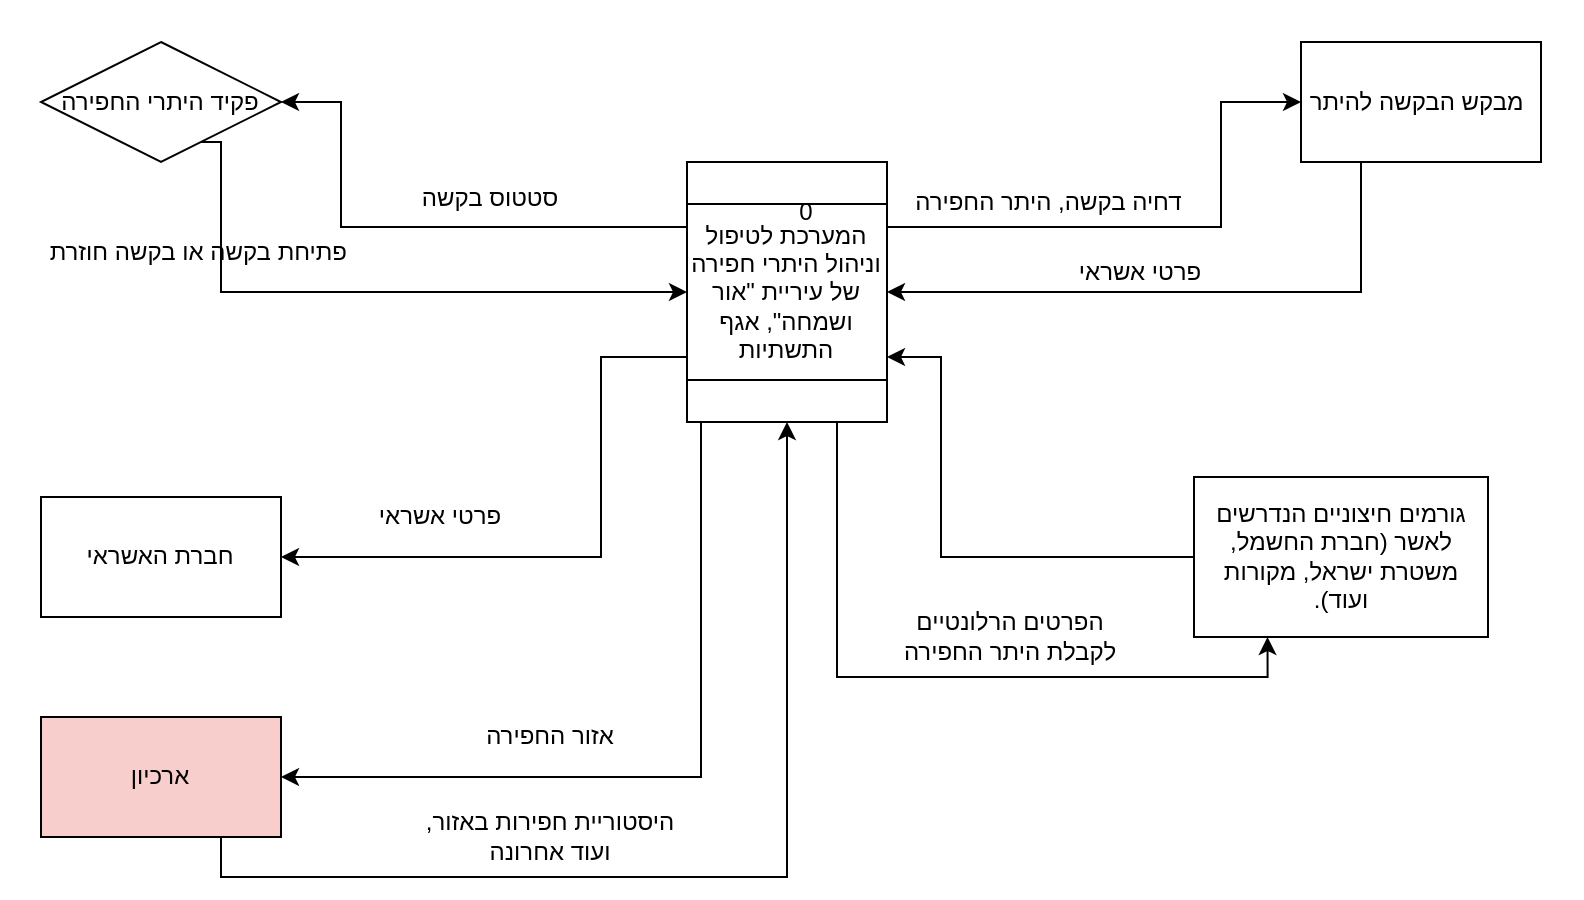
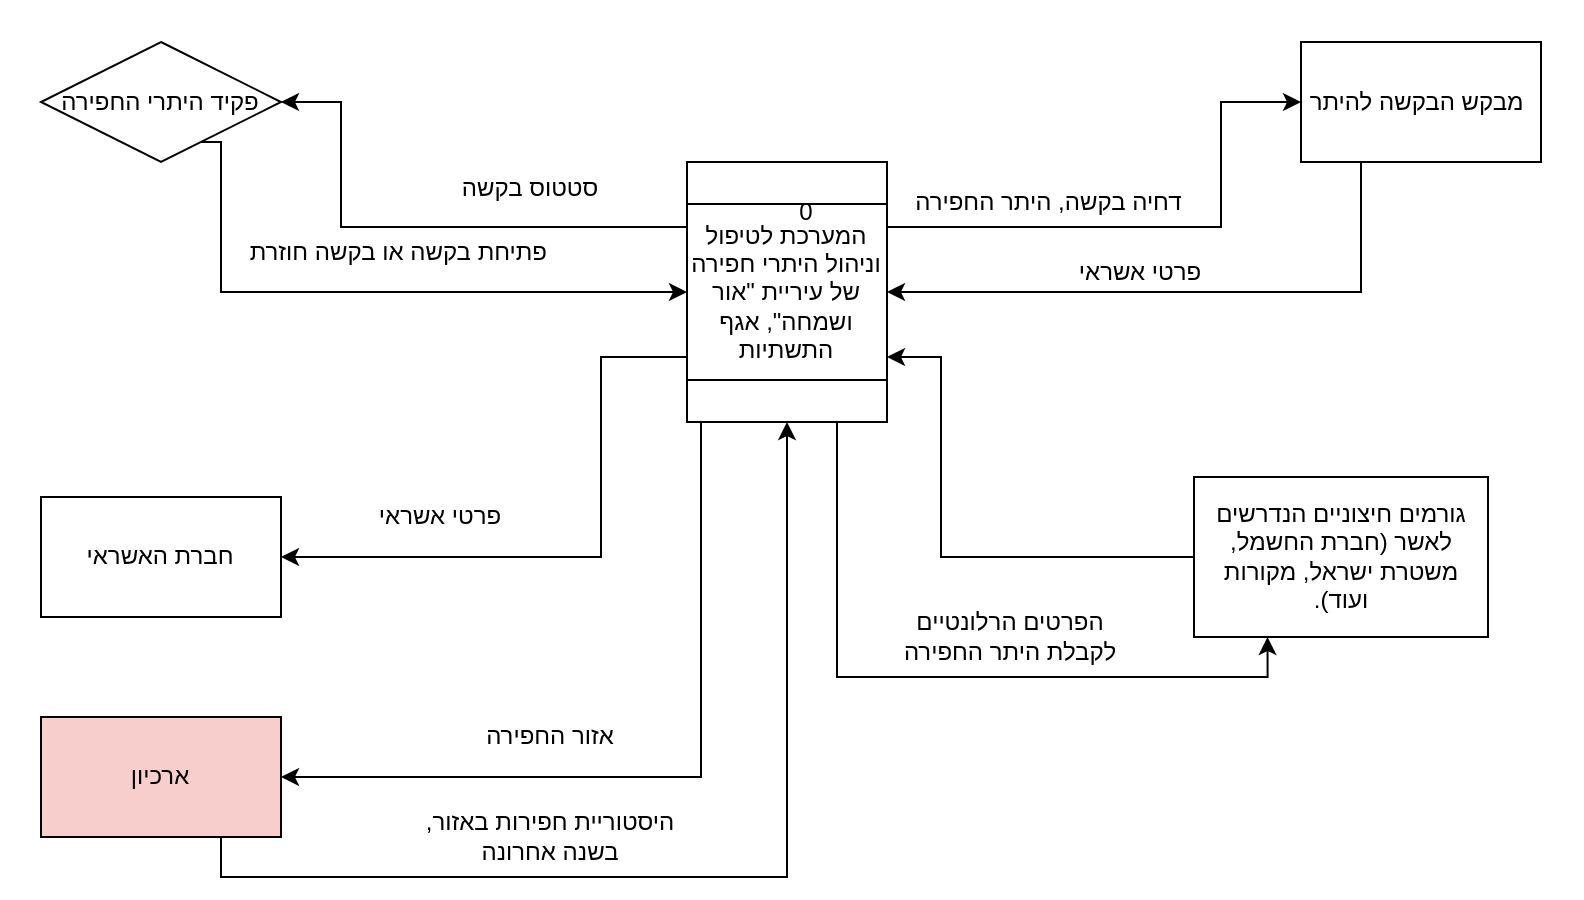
- <mxCell id="26" value="סטטוס בקשה" style="text;html=1;strokeColor=none;fillColor=none;align=center;verticalAlign=middle;whiteSpace=wrap;rounded=0;" vertex="1" parent="1"><mxGeometry x="180" y="89" width="130" height="20" as="geometry" /></mxCell>
+ <mxCell id="26" value="סטטוס בקשה" style="text;html=1;strokeColor=none;fillColor=none;align=center;verticalAlign=middle;whiteSpace=wrap;rounded=0;" vertex="1" parent="1"><mxGeometry x="200" y="84" width="130" height="20" as="geometry" /></mxCell>
- <mxCell id="15" value="&amp;nbsp;פתיחת בקשה או בקשה חוזרת" style="text;html=1;strokeColor=none;fillColor=none;align=center;verticalAlign=middle;whiteSpace=wrap;rounded=0;" vertex="1" parent="1"><mxGeometry x="20" y="116" width="155" height="20" as="geometry" /></mxCell>
+ <mxCell id="15" value="&amp;nbsp;פתיחת בקשה או בקשה חוזרת" style="text;html=1;strokeColor=none;fillColor=none;align=center;verticalAlign=middle;whiteSpace=wrap;rounded=0;" vertex="1" parent="1"><mxGeometry x="120" y="116" width="155" height="20" as="geometry" /></mxCell>
- <mxCell id="22" value=",היסטוריית חפירות באזור ועוד אחרונה" style="text;html=1;strokeColor=none;fillColor=none;align=center;verticalAlign=middle;whiteSpace=wrap;rounded=0;" vertex="1" parent="1"><mxGeometry x="210" y="408" width="130" height="20" as="geometry" /></mxCell>
+ <mxCell id="22" value=",היסטוריית חפירות באזור בשנה אחרונה" style="text;html=1;strokeColor=none;fillColor=none;align=center;verticalAlign=middle;whiteSpace=wrap;rounded=0;" vertex="1" parent="1"><mxGeometry x="210" y="408" width="130" height="20" as="geometry" /></mxCell>
